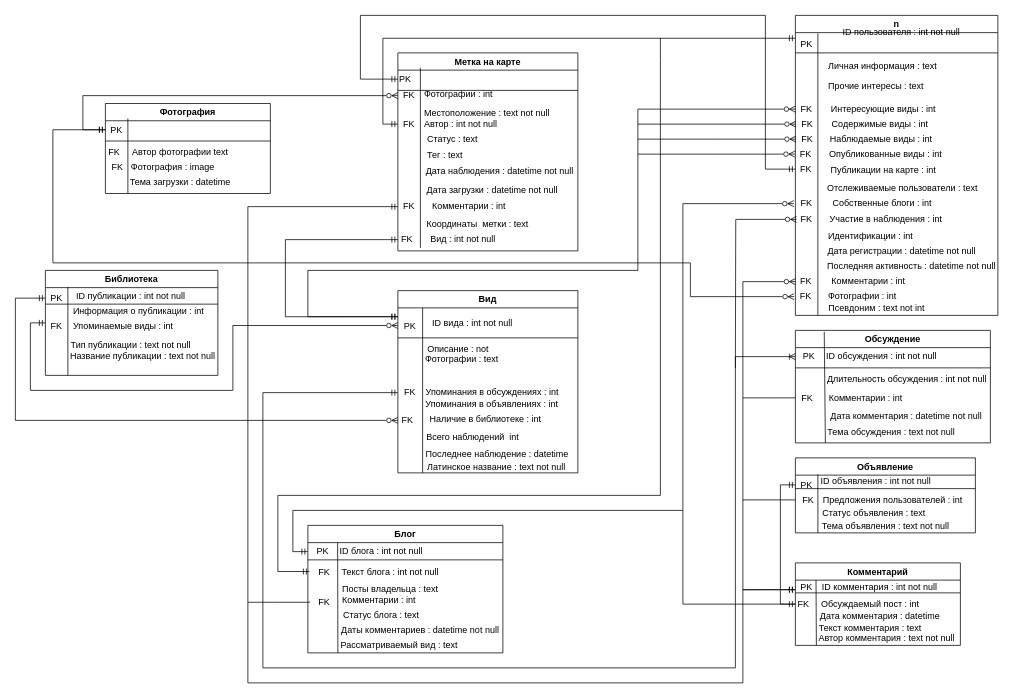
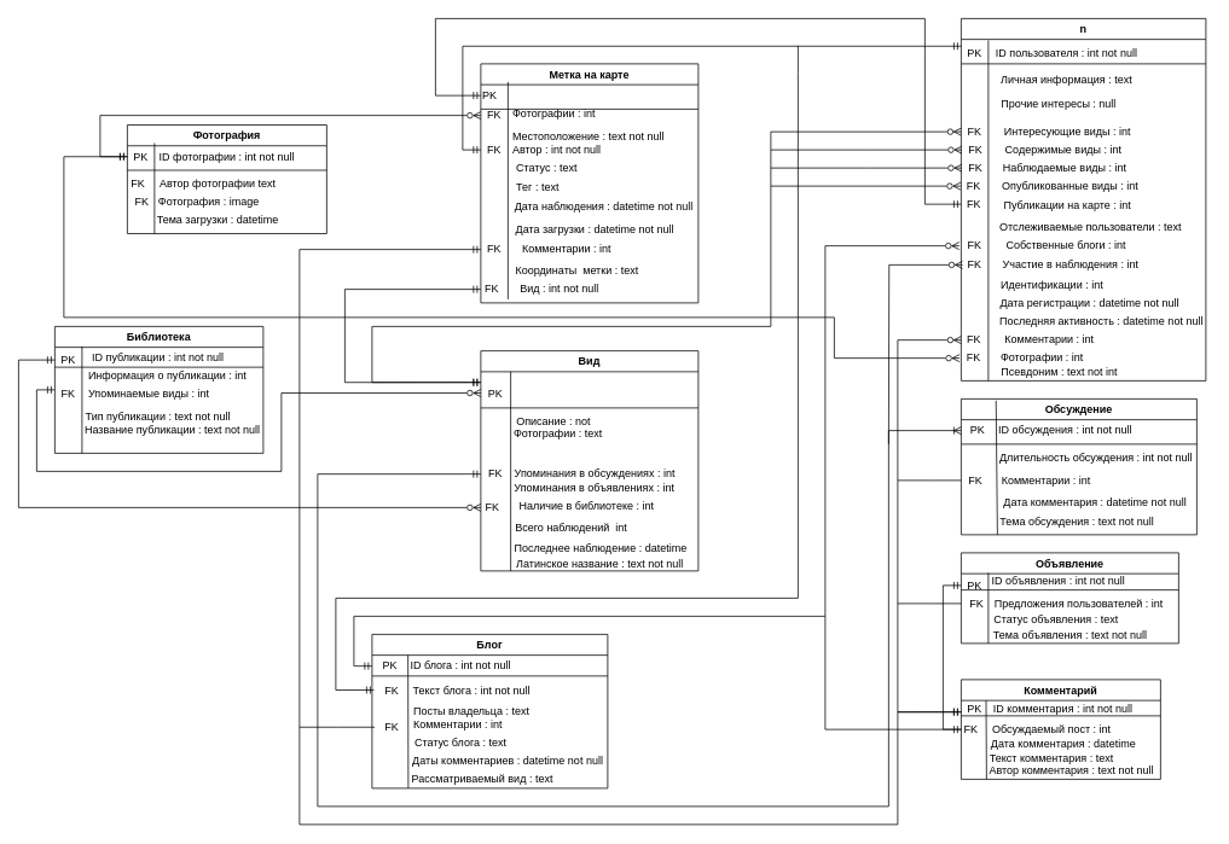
- <mxCell id="33" value="ID пользователя : int not null" style="text;html=1;align=center;verticalAlign=middle;whiteSpace=wrap;rounded=0;" vertex="1" parent="2"><mxGeometry x="58.25" y="13" width="166.75" height="20" as="geometry" /></mxCell>
+ <mxCell id="33" value="ID пользователя : int not null" style="text;html=1;align=center;verticalAlign=middle;whiteSpace=wrap;rounded=0;" vertex="1" parent="2"><mxGeometry x="33.25" y="28" width="166.75" height="20" as="geometry" /></mxCell>
- <mxCell id="5" value="Прочие интересы : text&amp;nbsp; &amp;nbsp; &amp;nbsp; &amp;nbsp; &amp;nbsp; &amp;nbsp; &amp;nbsp; &amp;nbsp;&amp;nbsp;" style="text;html=1;align=center;verticalAlign=middle;whiteSpace=wrap;rounded=0;" vertex="1" parent="2"><mxGeometry x="37.38" y="80" width="195.25" height="30" as="geometry" /></mxCell>
+ <mxCell id="5" value="Прочие интересы : null&amp;nbsp; &amp;nbsp; &amp;nbsp; &amp;nbsp; &amp;nbsp; &amp;nbsp; &amp;nbsp; &amp;nbsp;&amp;nbsp;" style="text;html=1;align=center;verticalAlign=middle;whiteSpace=wrap;rounded=0;" vertex="1" parent="2"><mxGeometry x="37.38" y="80" width="195.25" height="30" as="geometry" /></mxCell>
+ <mxCell id="124" value="ID фотографии : int not null" style="text;html=1;align=center;verticalAlign=middle;whiteSpace=wrap;rounded=0;" vertex="1" parent="117"><mxGeometry x="30" y="20" width="160" height="30" as="geometry" /></mxCell>
- <mxCell id="71" value="ID вида : int not null" style="text;html=1;align=center;verticalAlign=middle;whiteSpace=wrap;rounded=0;" vertex="1" parent="58"><mxGeometry x="41" y="35.5" width="117" height="14.5" as="geometry" /></mxCell>
